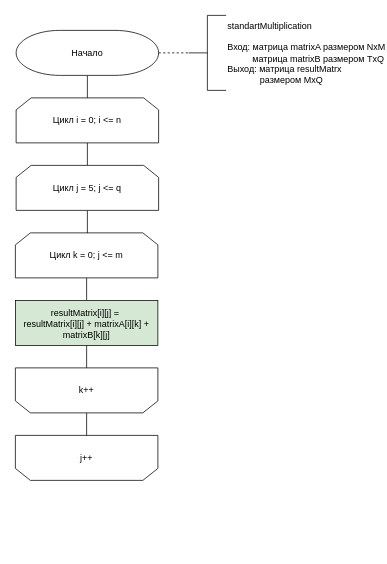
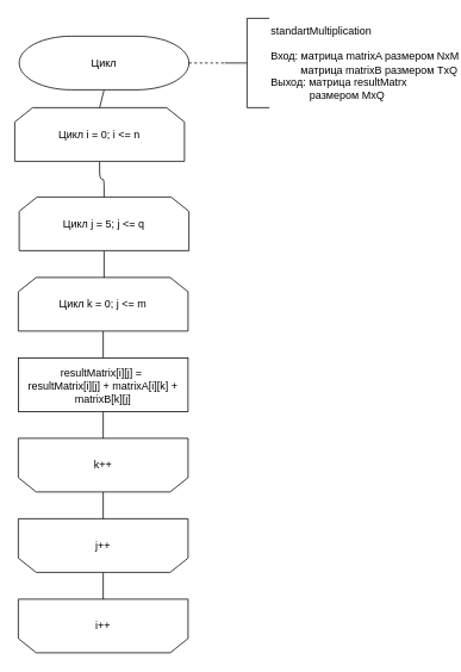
- <mxCell id="3" value="Начало" style="strokeWidth=1;html=1;shape=mxgraph.flowchart.terminator;whiteSpace=wrap;" vertex="1" parent="1"><mxGeometry x="21" y="40" width="190" height="60" as="geometry" /></mxCell>
+ <mxCell id="3" value="Цикл" style="strokeWidth=1;html=1;shape=mxgraph.flowchart.terminator;whiteSpace=wrap;" vertex="1" parent="1"><mxGeometry x="21" y="40" width="190" height="60" as="geometry" /></mxCell>
- <mxCell id="7" value="Цикл i = 0; i &amp;lt;= n" style="shape=loopLimit;whiteSpace=wrap;html=1;strokeWidth=1;" vertex="1" parent="1"><mxGeometry x="21" y="130" width="190" height="60" as="geometry" /></mxCell>
+ <mxCell id="7" value="Цикл i = 0; i &amp;lt;= n" style="shape=loopLimit;whiteSpace=wrap;html=1;strokeWidth=1;" vertex="1" parent="1"><mxGeometry x="16" y="120" width="190" height="60" as="geometry" /></mxCell>
- <mxCell id="13" value="&lt;br&gt;resultMatrix[i][j] =&amp;nbsp;&lt;br&gt;resultMatrix[i][j] + matrixA[i][k] + matrixB[k][j]&lt;br&gt;&lt;p class=&quot;p1&quot;&gt;&lt;/p&gt;" style="rounded=0;whiteSpace=wrap;html=1;strokeWidth=1;align=center;fillColor=#d5e8d4;" vertex="1" parent="1"><mxGeometry x="20" y="400" width="190" height="60" as="geometry" /></mxCell>
+ <mxCell id="13" value="&lt;br&gt;resultMatrix[i][j] =&amp;nbsp;&lt;br&gt;resultMatrix[i][j] + matrixA[i][k] + matrixB[k][j]&lt;br&gt;&lt;p class=&quot;p1&quot;&gt;&lt;/p&gt;" style="rounded=0;whiteSpace=wrap;html=1;strokeWidth=1;align=center;" vertex="1" parent="1"><mxGeometry x="20" y="400" width="190" height="60" as="geometry" /></mxCell>
+ <mxCell id="10" style="edgeStyle=none;rounded=0;orthogonalLoop=1;jettySize=auto;html=1;exitX=0.5;exitY=0;exitDx=0;exitDy=0;entryX=0.5;entryY=1;entryDx=0;entryDy=0;endArrow=none;endFill=0;" edge="1" parent="1" source="11" target="14"><mxGeometry relative="1" as="geometry" /></mxCell>
+ <mxCell id="14" value="i++" style="shape=loopLimit;whiteSpace=wrap;html=1;strokeWidth=1;direction=west;" vertex="1" parent="1"><mxGeometry x="20" y="670" width="190" height="60" as="geometry" /></mxCell>
